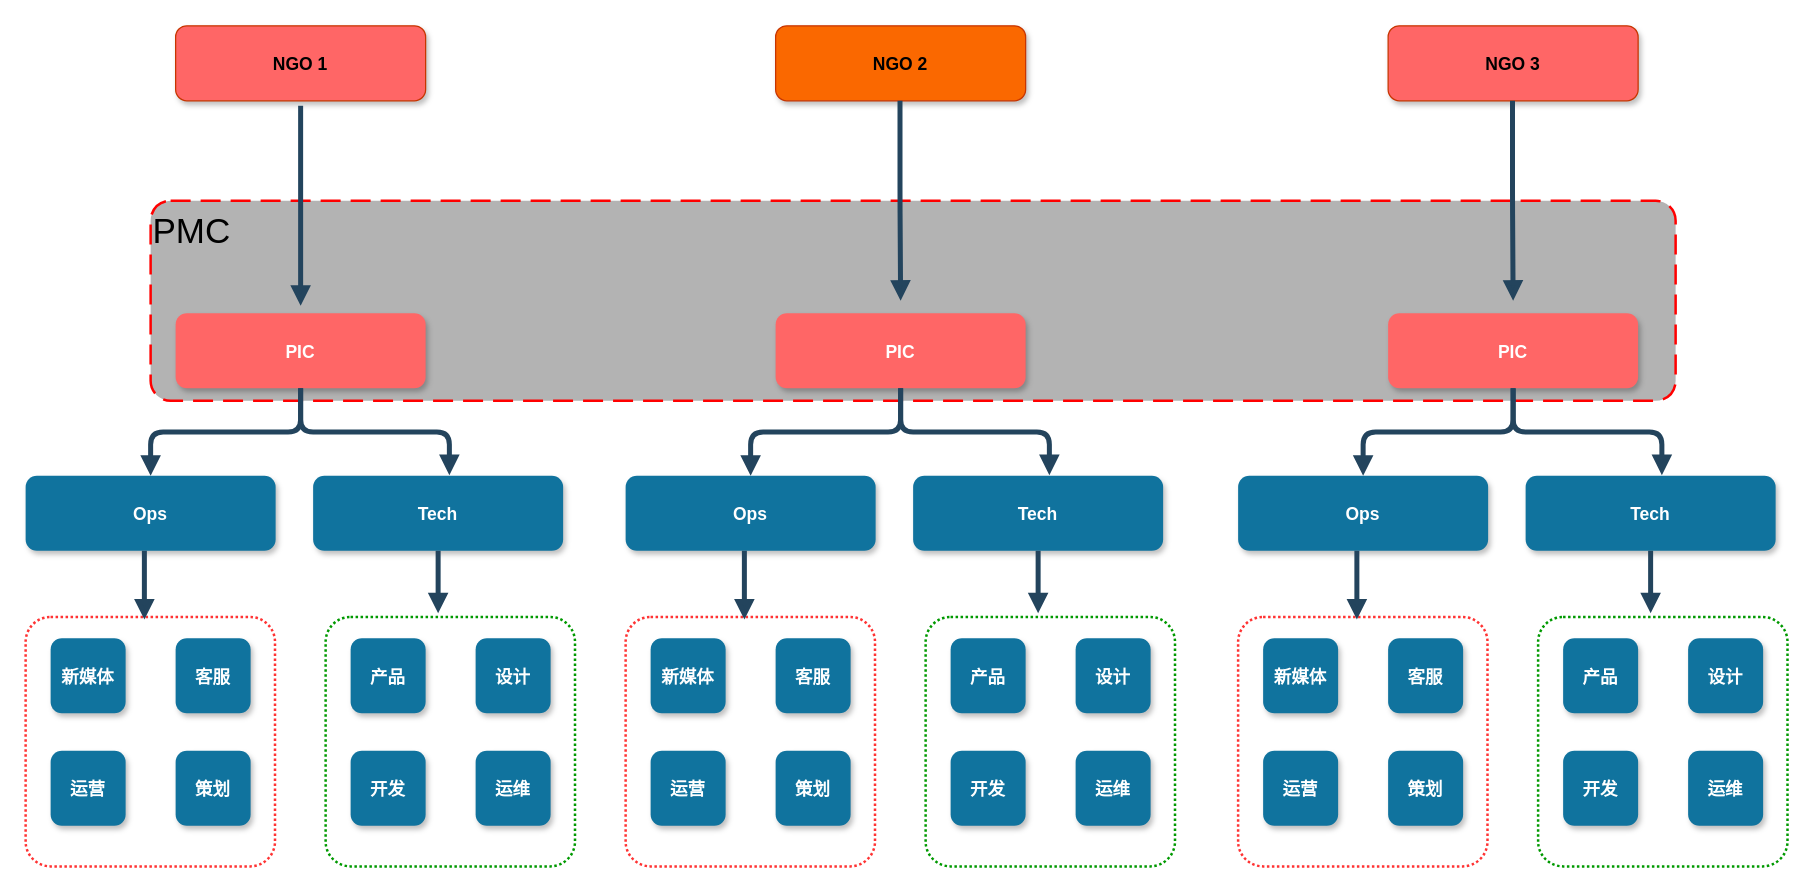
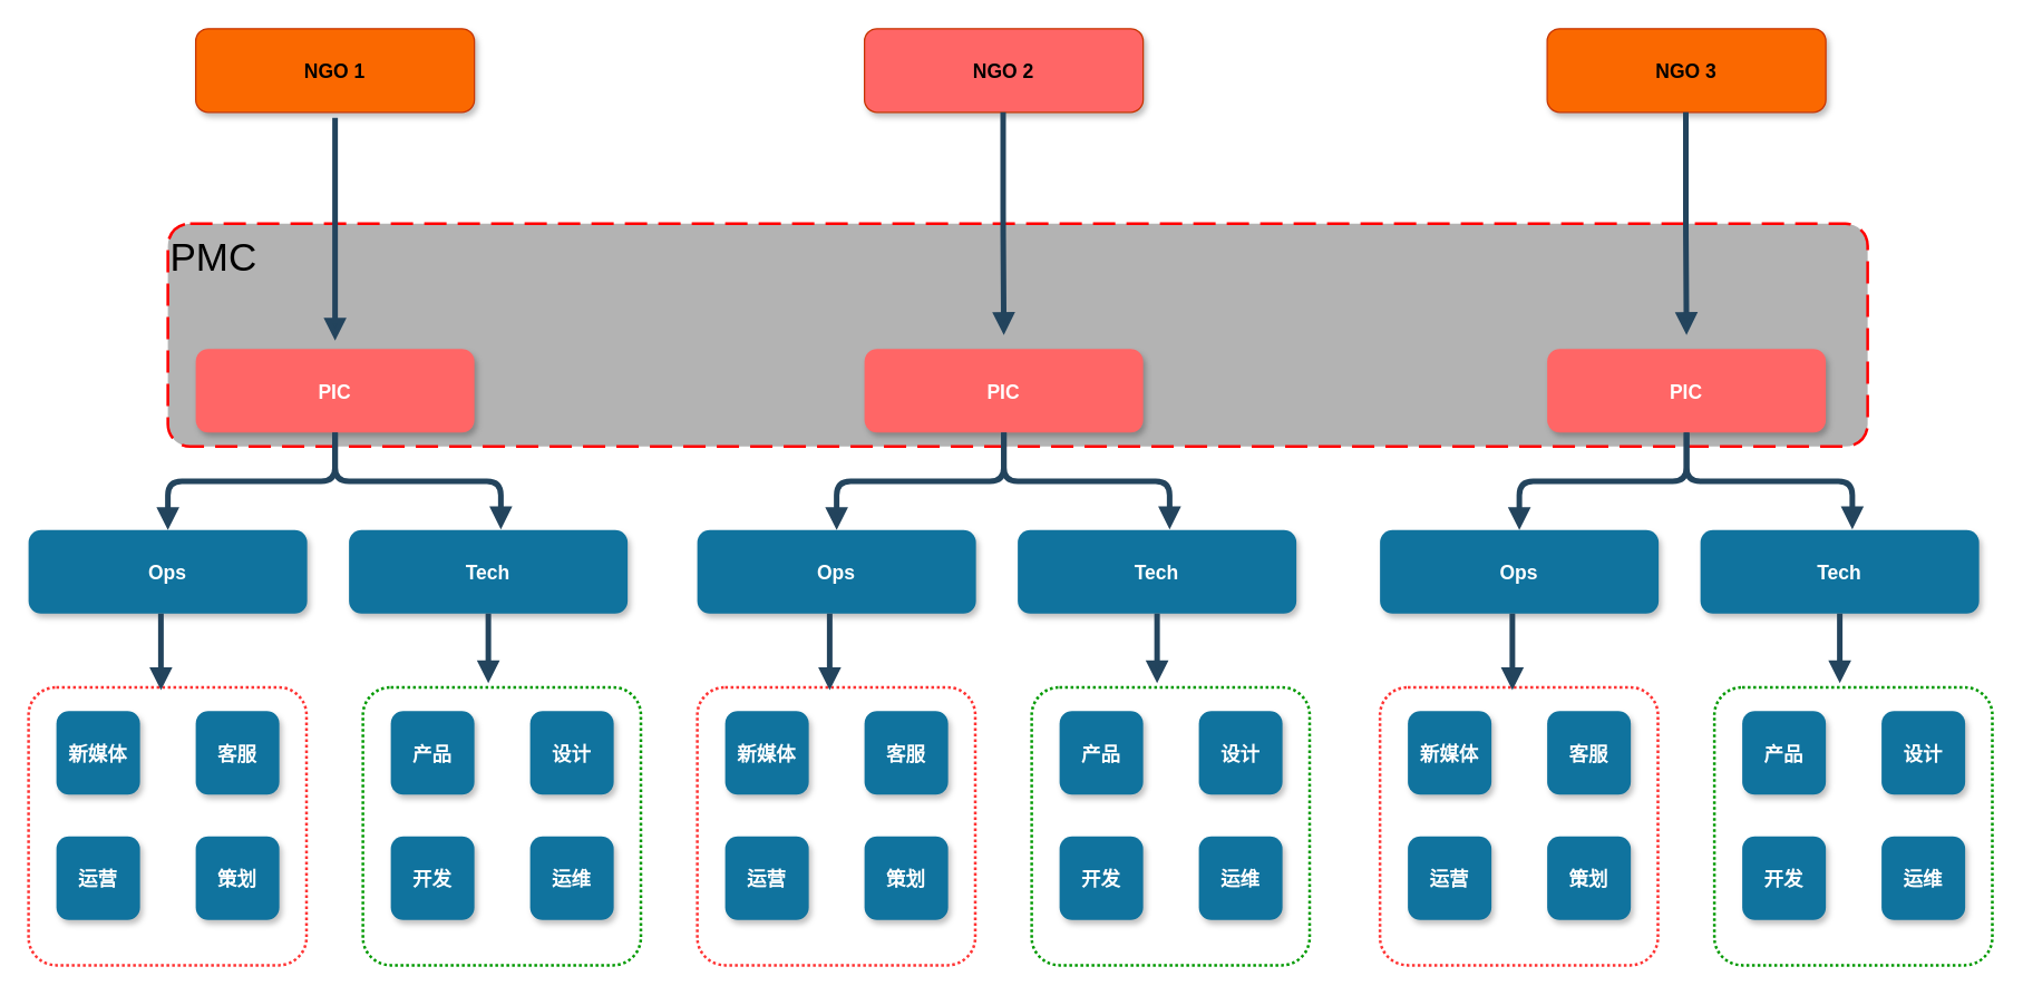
- <mxCell id="4" value="NGO 1" style="rounded=1;fillColor=#ff6666;strokeColor=#C73500;shadow=1;fontStyle=1;fontColor=#000000;fontSize=14;" vertex="1" parent="1"><mxGeometry x="140" y="20" width="200" height="60" as="geometry" /></mxCell>
+ <mxCell id="4" value="NGO 1" style="rounded=1;fillColor=#fa6800;strokeColor=#C73500;shadow=1;fontStyle=1;fontColor=#000000;fontSize=14;" vertex="1" parent="1"><mxGeometry x="140" y="20" width="200" height="60" as="geometry" /></mxCell>
- <mxCell id="21" value="NGO 2" style="rounded=1;fillColor=#fa6800;strokeColor=#C73500;shadow=1;fontStyle=1;fontColor=#000000;fontSize=14;" vertex="1" parent="1"><mxGeometry x="620" y="20" width="200" height="60" as="geometry" /></mxCell>
+ <mxCell id="21" value="NGO 2" style="rounded=1;fillColor=#ff6666;strokeColor=#C73500;shadow=1;fontStyle=1;fontColor=#000000;fontSize=14;" vertex="1" parent="1"><mxGeometry x="620" y="20" width="200" height="60" as="geometry" /></mxCell>
- <mxCell id="22" value="NGO 3" style="rounded=1;fillColor=#ff6666;strokeColor=#C73500;shadow=1;fontStyle=1;fontColor=#000000;fontSize=14;" vertex="1" parent="1"><mxGeometry x="1110" y="20" width="200" height="60" as="geometry" /></mxCell>
+ <mxCell id="22" value="NGO 3" style="rounded=1;fillColor=#fa6800;strokeColor=#C73500;shadow=1;fontStyle=1;fontColor=#000000;fontSize=14;" vertex="1" parent="1"><mxGeometry x="1110" y="20" width="200" height="60" as="geometry" /></mxCell>
